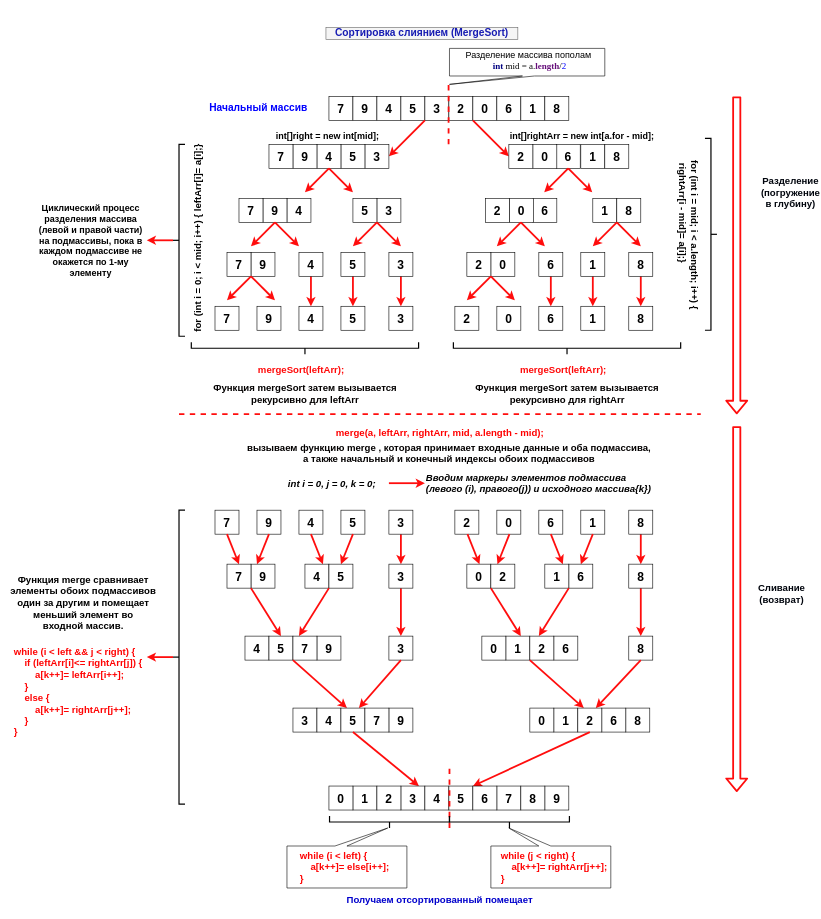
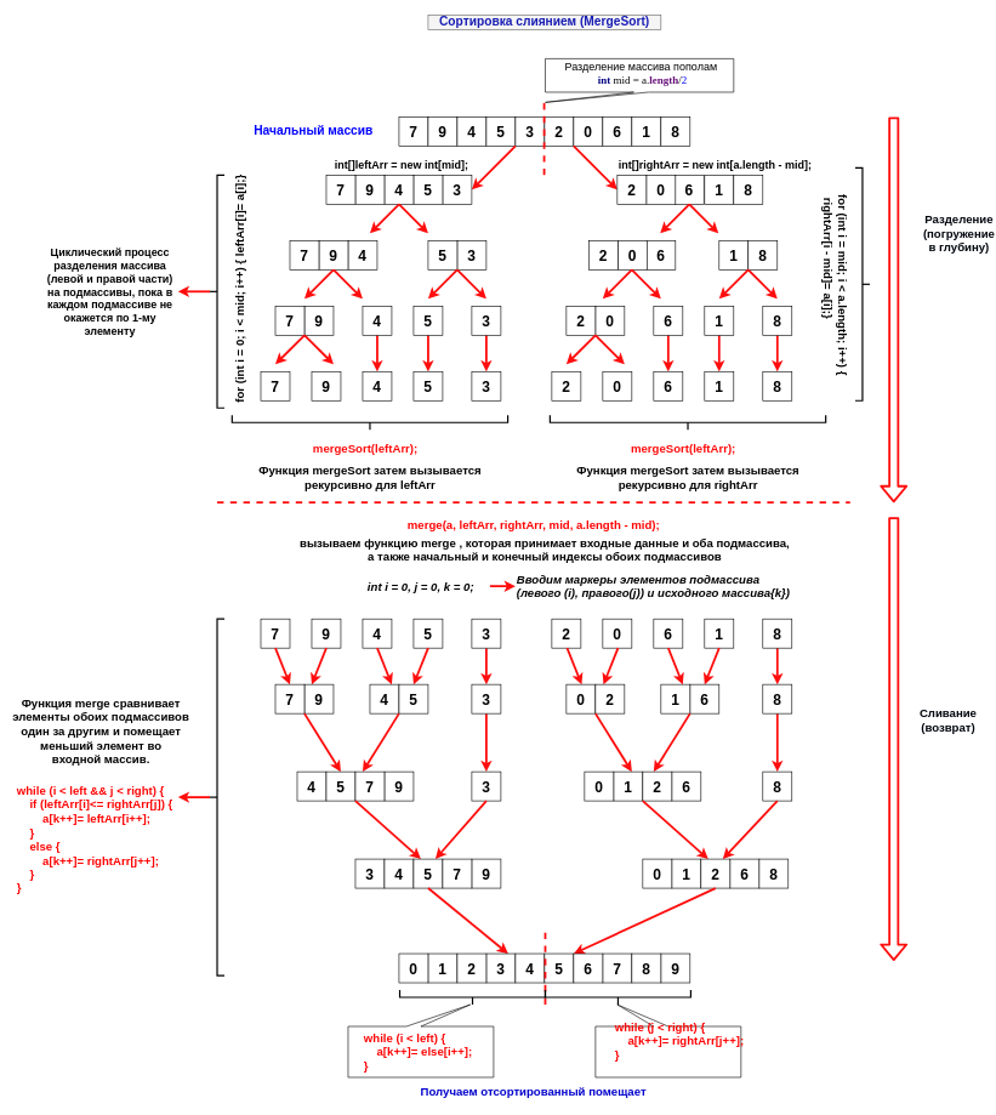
- <mxCell id="79" value="Сортировка слиянием (MergeSort)" style="text;html=1;strokeColor=#666666;fillColor=#f5f5f5;align=center;verticalAlign=middle;whiteSpace=wrap;rounded=0;fontSize=17;fontColor=#171CB3;fontStyle=1" vertex="1" parent="1"><mxGeometry x="543" y="45" width="320" height="20" as="geometry" /></mxCell>
+ <mxCell id="79" value="Сортировка слиянием (MergeSort)" style="text;html=1;strokeColor=#666666;fillColor=#f5f5f5;align=center;verticalAlign=middle;whiteSpace=wrap;rounded=0;fontSize=17;fontColor=#171CB3;fontStyle=1" vertex="1" parent="1"><mxGeometry x="588" y="20" width="320" height="20" as="geometry" /></mxCell>
- <mxCell id="85" value="int[]right = new int[mid];" style="text;html=1;fontSize=15;fontStyle=1" vertex="1" parent="1"><mxGeometry x="458" y="210" width="210" height="30" as="geometry" /></mxCell>
+ <mxCell id="85" value="int[]leftArr = new int[mid];" style="text;html=1;fontSize=15;fontStyle=1" vertex="1" parent="1"><mxGeometry x="458" y="210" width="210" height="30" as="geometry" /></mxCell>
- <mxCell id="86" value="int[]rightArr = new int[a.for - mid];" style="text;html=1;fontSize=15;fontStyle=1" vertex="1" parent="1"><mxGeometry x="848" y="210" width="270" height="30" as="geometry" /></mxCell>
+ <mxCell id="86" value="int[]rightArr = new int[a.length - mid];" style="text;html=1;fontSize=15;fontStyle=1" vertex="1" parent="1"><mxGeometry x="848" y="210" width="270" height="30" as="geometry" /></mxCell>
- <mxCell id="179" value="int i = 0, j = 0, k = 0;" style="text;html=1;fontSize=16;fontColor=#000000;fontStyle=3" vertex="1" parent="1"><mxGeometry x="478" y="790" width="170" height="30" as="geometry" /></mxCell>
+ <mxCell id="179" value="int i = 0, j = 0, k = 0;" style="text;html=1;fontSize=16;fontColor=#000000;fontStyle=3" vertex="1" parent="1"><mxGeometry x="503" y="790" width="170" height="30" as="geometry" /></mxCell>
- <mxCell id="187" value="while (j &amp;lt; right) {&lt;br&gt;&amp;nbsp; &amp;nbsp; a[k++]= rightArr[j++];&lt;br&gt;}" style="text;html=1;fontSize=16;fontColor=#FF0303;fontStyle=1" vertex="1" parent="1"><mxGeometry x="833" y="1410" width="170" height="70" as="geometry" /></mxCell>
+ <mxCell id="187" value="while (j &amp;lt; right) {&lt;br&gt;&amp;nbsp; &amp;nbsp; a[k++]= rightArr[j++];&lt;br&gt;}" style="text;html=1;fontSize=16;fontColor=#FF0303;fontStyle=1" vertex="1" parent="1"><mxGeometry x="843" y="1395" width="170" height="70" as="geometry" /></mxCell>
